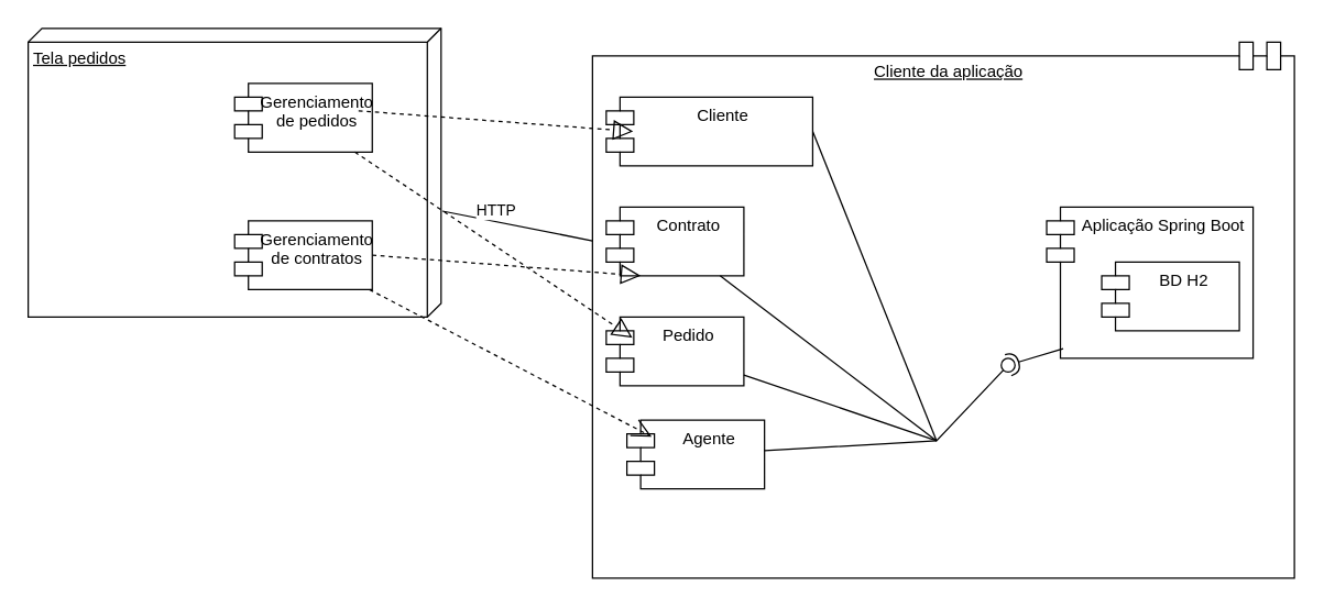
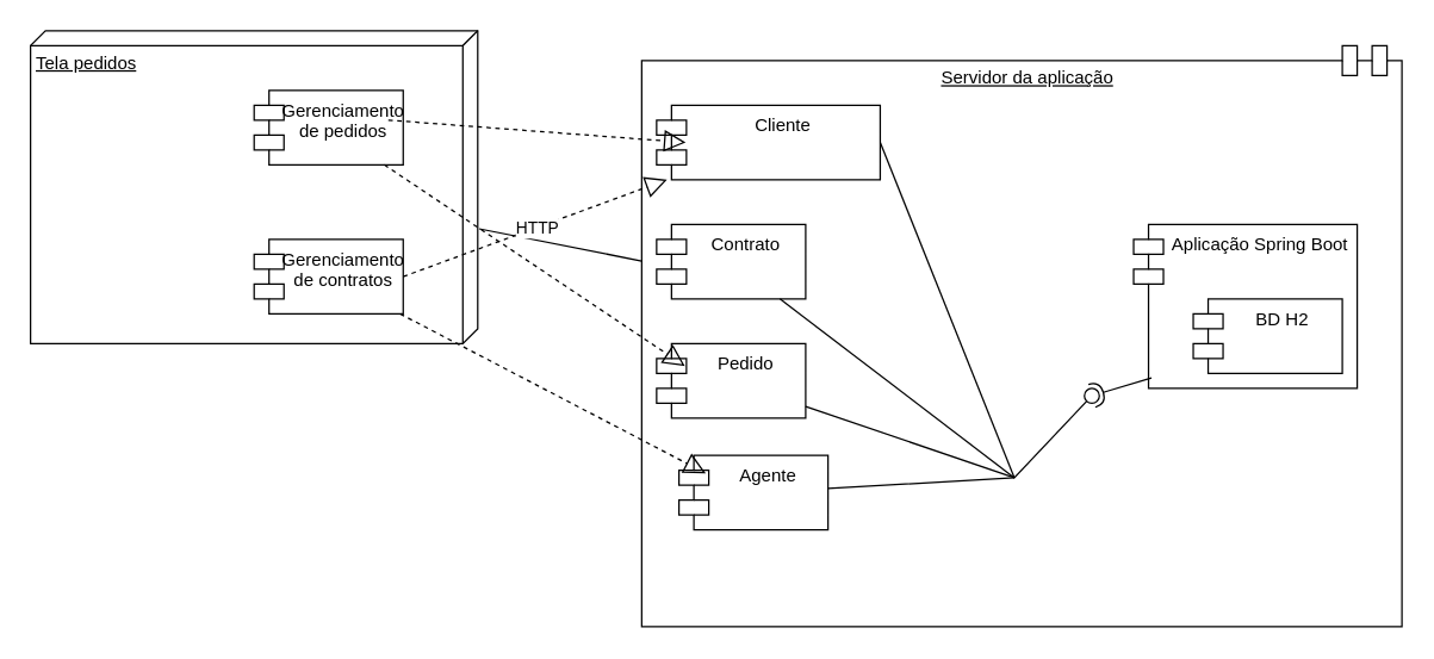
- <mxCell id="5" value="Cliente da aplicação" style="verticalAlign=top;align=center;spacingTop=8;spacingLeft=20;spacingRight=12;shape=module;size=10;direction=south;fontStyle=4;html=1;whiteSpace=wrap;" vertex="1" parent="1"><mxGeometry x="430" y="30" width="510" height="390" as="geometry" /></mxCell>
+ <mxCell id="5" value="Servidor da aplicação" style="verticalAlign=top;align=center;spacingTop=8;spacingLeft=20;spacingRight=12;shape=module;size=10;direction=south;fontStyle=4;html=1;whiteSpace=wrap;" vertex="1" parent="1"><mxGeometry x="430" y="30" width="510" height="390" as="geometry" /></mxCell>
- <mxCell id="10" value="" style="endArrow=block;dashed=1;endFill=0;endSize=12;html=1;rounded=0;entryX=0.25;entryY=1;entryDx=0;entryDy=0;exitX=1;exitY=0.5;exitDx=0;exitDy=0;" edge="1" parent="1" source="4" target="8"><mxGeometry width="160" relative="1" as="geometry"><mxPoint x="240" y="170" as="sourcePoint" /><mxPoint x="400" y="170" as="targetPoint" /></mxGeometry></mxCell>
+ <mxCell id="10" value="" style="endArrow=block;dashed=1;endFill=0;endSize=12;html=1;rounded=0;exitX=1;exitY=0.5;exitDx=0;exitDy=0;" edge="1" parent="1" source="4" target="7"><mxGeometry width="160" relative="1" as="geometry"><mxPoint x="240" y="170" as="sourcePoint" /><mxPoint x="400" y="170" as="targetPoint" /></mxGeometry></mxCell>
- <mxCell id="17" value="BD H2" style="shape=module;align=left;spacingLeft=20;align=center;verticalAlign=top;whiteSpace=wrap;html=1;" vertex="1" parent="1"><mxGeometry x="800" y="190" width="100" height="50" as="geometry" /></mxCell>
+ <mxCell id="17" value="BD H2" style="shape=module;align=left;spacingLeft=20;align=center;verticalAlign=top;whiteSpace=wrap;html=1;" vertex="1" parent="1"><mxGeometry x="800" y="200" width="100" height="50" as="geometry" /></mxCell>
- <mxCell id="11" value="" style="endArrow=open;dashed=1;endFill=0;endSize=12;html=1;rounded=0;entryX=0.18;entryY=0.24;entryDx=0;entryDy=0;entryPerimeter=0;" edge="1" parent="1" source="4" target="6"><mxGeometry width="160" relative="1" as="geometry"><mxPoint x="240" y="170" as="sourcePoint" /><mxPoint x="400" y="170" as="targetPoint" /></mxGeometry></mxCell>
+ <mxCell id="11" value="" style="endArrow=block;dashed=1;endFill=0;endSize=12;html=1;rounded=0;entryX=0.18;entryY=0.24;entryDx=0;entryDy=0;entryPerimeter=0;" edge="1" parent="1" source="4" target="6"><mxGeometry width="160" relative="1" as="geometry"><mxPoint x="240" y="170" as="sourcePoint" /><mxPoint x="400" y="170" as="targetPoint" /></mxGeometry></mxCell>
